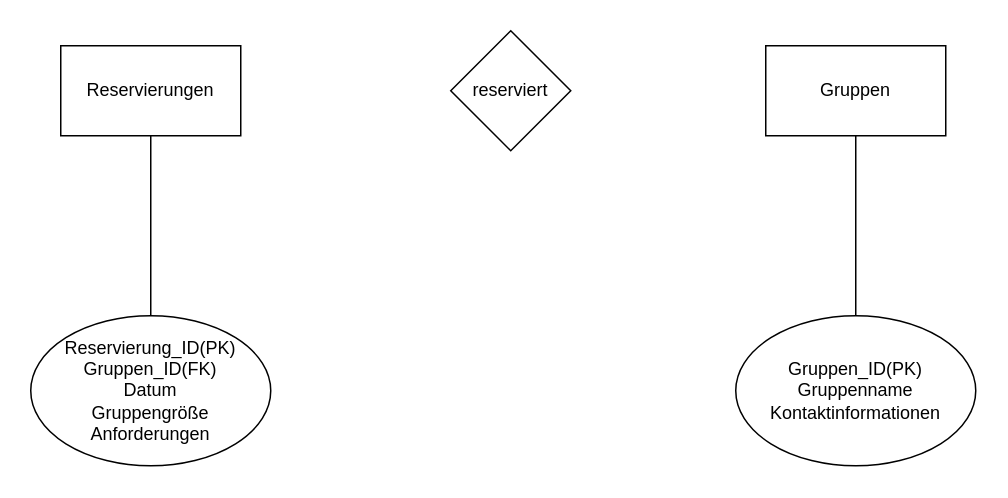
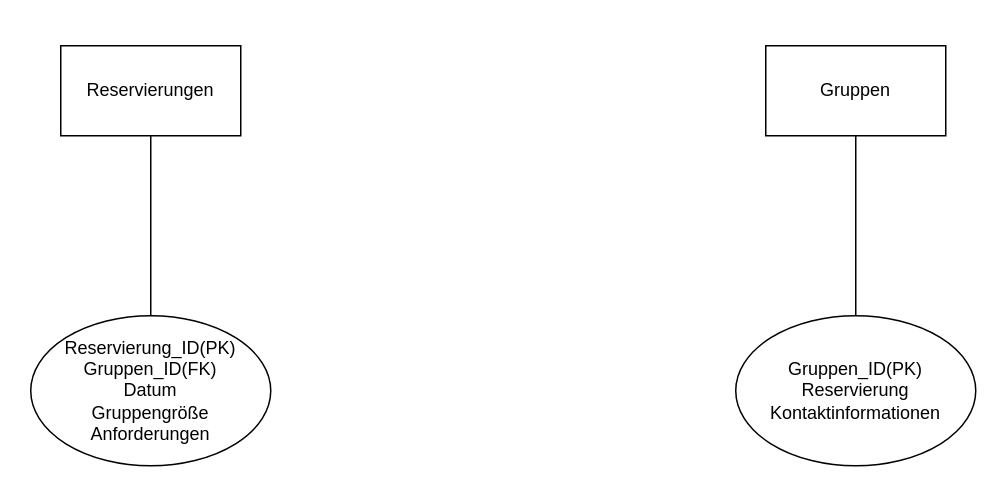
- <mxCell id="8" value="reserviert" style="rhombus;whiteSpace=wrap;html=1;" vertex="1" parent="1"><mxGeometry x="300" y="20" width="80" height="80" as="geometry" /></mxCell>
- <mxCell id="7" value="&lt;div&gt;Gruppen_ID(PK)&lt;/div&gt;&lt;div&gt;Gruppenname&lt;/div&gt;&lt;div&gt;Kontaktinformationen&lt;br&gt;&lt;/div&gt;" style="ellipse;whiteSpace=wrap;html=1;" vertex="1" parent="1"><mxGeometry x="490" y="210" width="160" height="100" as="geometry" /></mxCell>
+ <mxCell id="7" value="&lt;div&gt;Gruppen_ID(PK)&lt;/div&gt;&lt;div&gt;Reservierung&lt;/div&gt;&lt;div&gt;Kontaktinformationen&lt;br&gt;&lt;/div&gt;" style="ellipse;whiteSpace=wrap;html=1;" vertex="1" parent="1"><mxGeometry x="490" y="210" width="160" height="100" as="geometry" /></mxCell>
